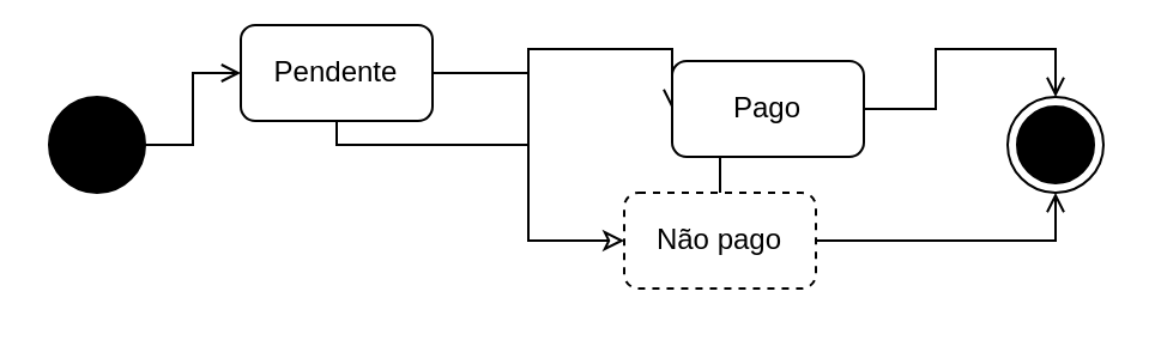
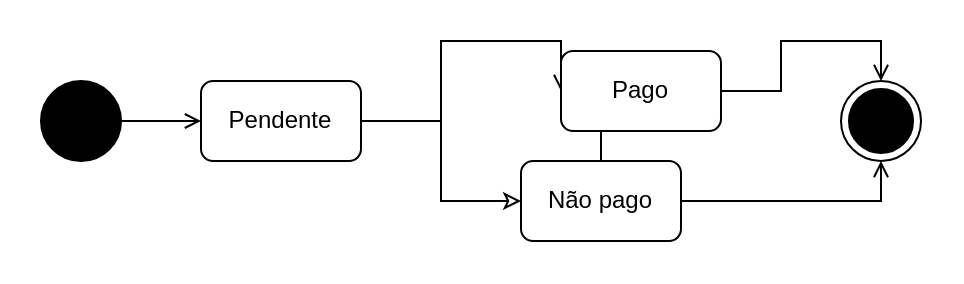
- <mxCell id="6" value="Pendente" style="whiteSpace=wrap;html=1;glass=0;rounded=1;" vertex="1" parent="1"><mxGeometry x="100" y="10" width="80" height="40" as="geometry" /></mxCell>
+ <mxCell id="6" value="Pendente" style="whiteSpace=wrap;html=1;glass=0;rounded=1;" vertex="1" parent="1"><mxGeometry x="100" y="40" width="80" height="40" as="geometry" /></mxCell>
- <mxCell id="8" style="edgeStyle=orthogonalEdgeStyle;rounded=0;orthogonalLoop=1;jettySize=auto;html=1;entryX=0.5;entryY=1;entryDx=0;entryDy=0;endArrow=open;endFill=0;" edge="1" parent="1" source="9" target="11"><mxGeometry relative="1" as="geometry" /></mxCell>
+ <mxCell id="8" style="edgeStyle=orthogonalEdgeStyle;rounded=0;orthogonalLoop=1;jettySize=auto;html=1;entryX=0.5;entryY=1;entryDx=0;entryDy=0;endArrow=none;endFill=0;" edge="1" parent="1" source="9" target="11"><mxGeometry relative="1" as="geometry" /></mxCell>
- <mxCell id="9" value="Não pago" style="whiteSpace=wrap;html=1;fillColor=rgb(255, 255, 255);glass=0;rounded=1;strokeColor=#000000;fontColor=default;direction=east;dashed=1;" vertex="1" parent="1"><mxGeometry x="260" y="80" width="80" height="40" as="geometry" /></mxCell>
+ <mxCell id="9" value="Não pago" style="whiteSpace=wrap;html=1;fillColor=rgb(255, 255, 255);glass=0;rounded=1;strokeColor=#000000;fontColor=default;direction=east;" vertex="1" parent="1"><mxGeometry x="260" y="80" width="80" height="40" as="geometry" /></mxCell>
